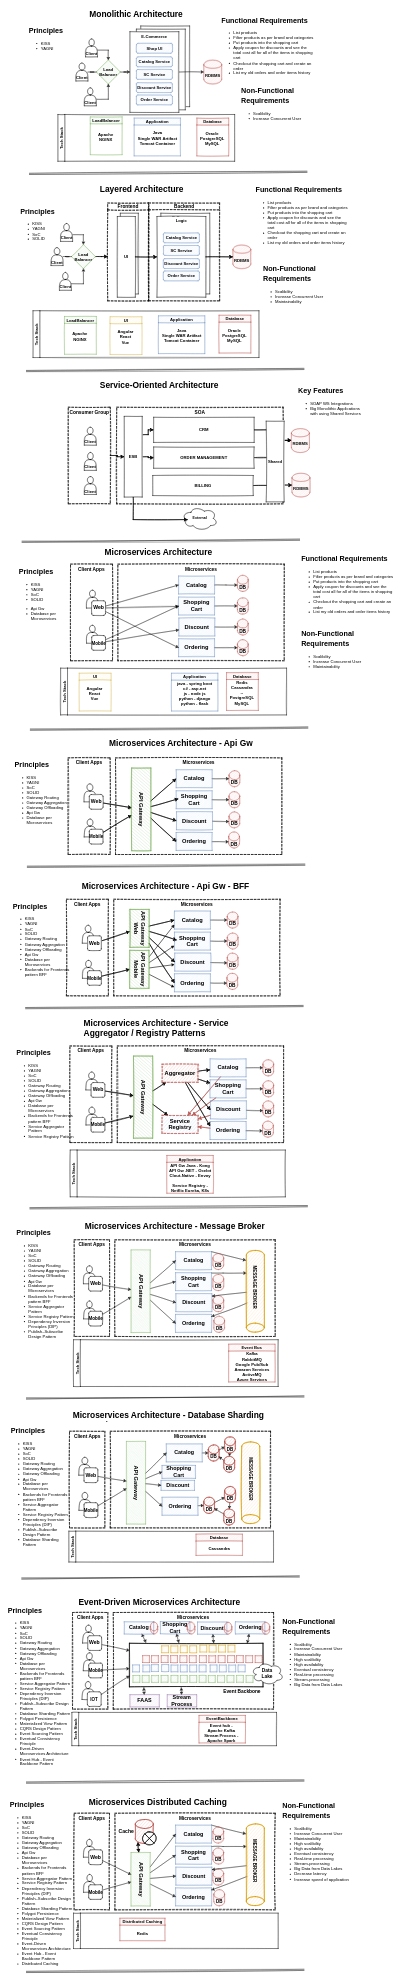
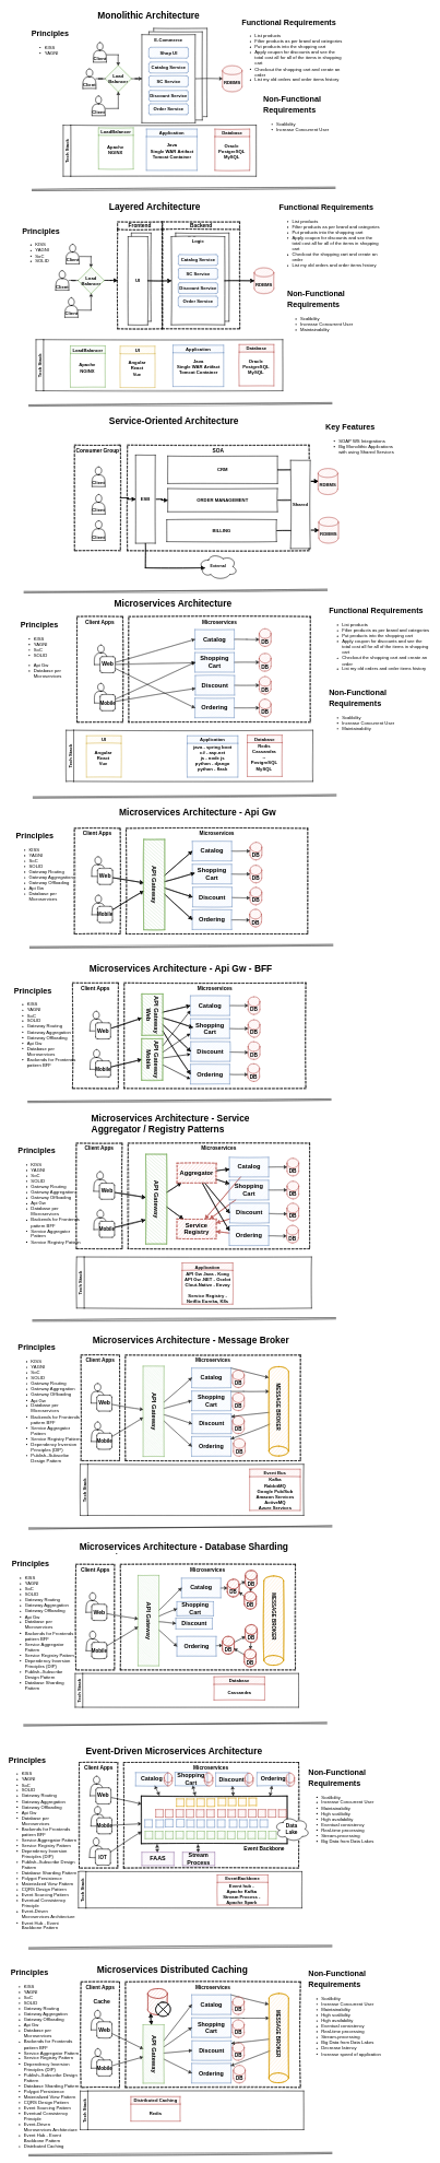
- <mxCell id="75" style="edgeStyle=orthogonalEdgeStyle;rounded=0;orthogonalLoop=1;jettySize=auto;html=1;fontStyle=0;fontSize=12;strokeWidth=2;sketch=1;" parent="1" source="77" target="79" edge="1"><mxGeometry relative="1" as="geometry"><Array as="points"><mxPoint x="493" y="1448" /><mxPoint x="493" y="1432" /></Array></mxGeometry></mxCell>
- <mxCell id="221" value="Service Registry" style="rounded=0;whiteSpace=wrap;html=1;sketch=1;fontSize=19;fontStyle=1;fillColor=#dae8fc;strokeColor=#b85450;strokeWidth=2;dashed=1;" parent="1" vertex="1"><mxGeometry x="539" y="3716.16" width="120" height="60" as="geometry" /></mxCell>
+ <mxCell id="221" value="Service Registry" style="rounded=0;whiteSpace=wrap;html=1;sketch=1;fontSize=19;fontStyle=1;fillColor=#f8cecc;strokeColor=#b85450;strokeWidth=2;dashed=1;" parent="1" vertex="1"><mxGeometry x="539" y="3716.16" width="120" height="60" as="geometry" /></mxCell>
- <mxCell id="415" value="Cache" style="text;html=1;strokeColor=none;fillColor=none;align=center;verticalAlign=middle;whiteSpace=wrap;rounded=0;sketch=1;fontStyle=1;fontSize=17;" vertex="1" parent="1"><mxGeometry x="400" y="6093" width="40" height="20" as="geometry" /></mxCell>
+ <mxCell id="415" value="Cache" style="text;html=1;strokeColor=none;fillColor=none;align=center;verticalAlign=middle;whiteSpace=wrap;rounded=0;sketch=1;fontStyle=1;fontSize=17;" vertex="1" parent="1"><mxGeometry x="290" y="6093" width="40" height="20" as="geometry" /></mxCell>
